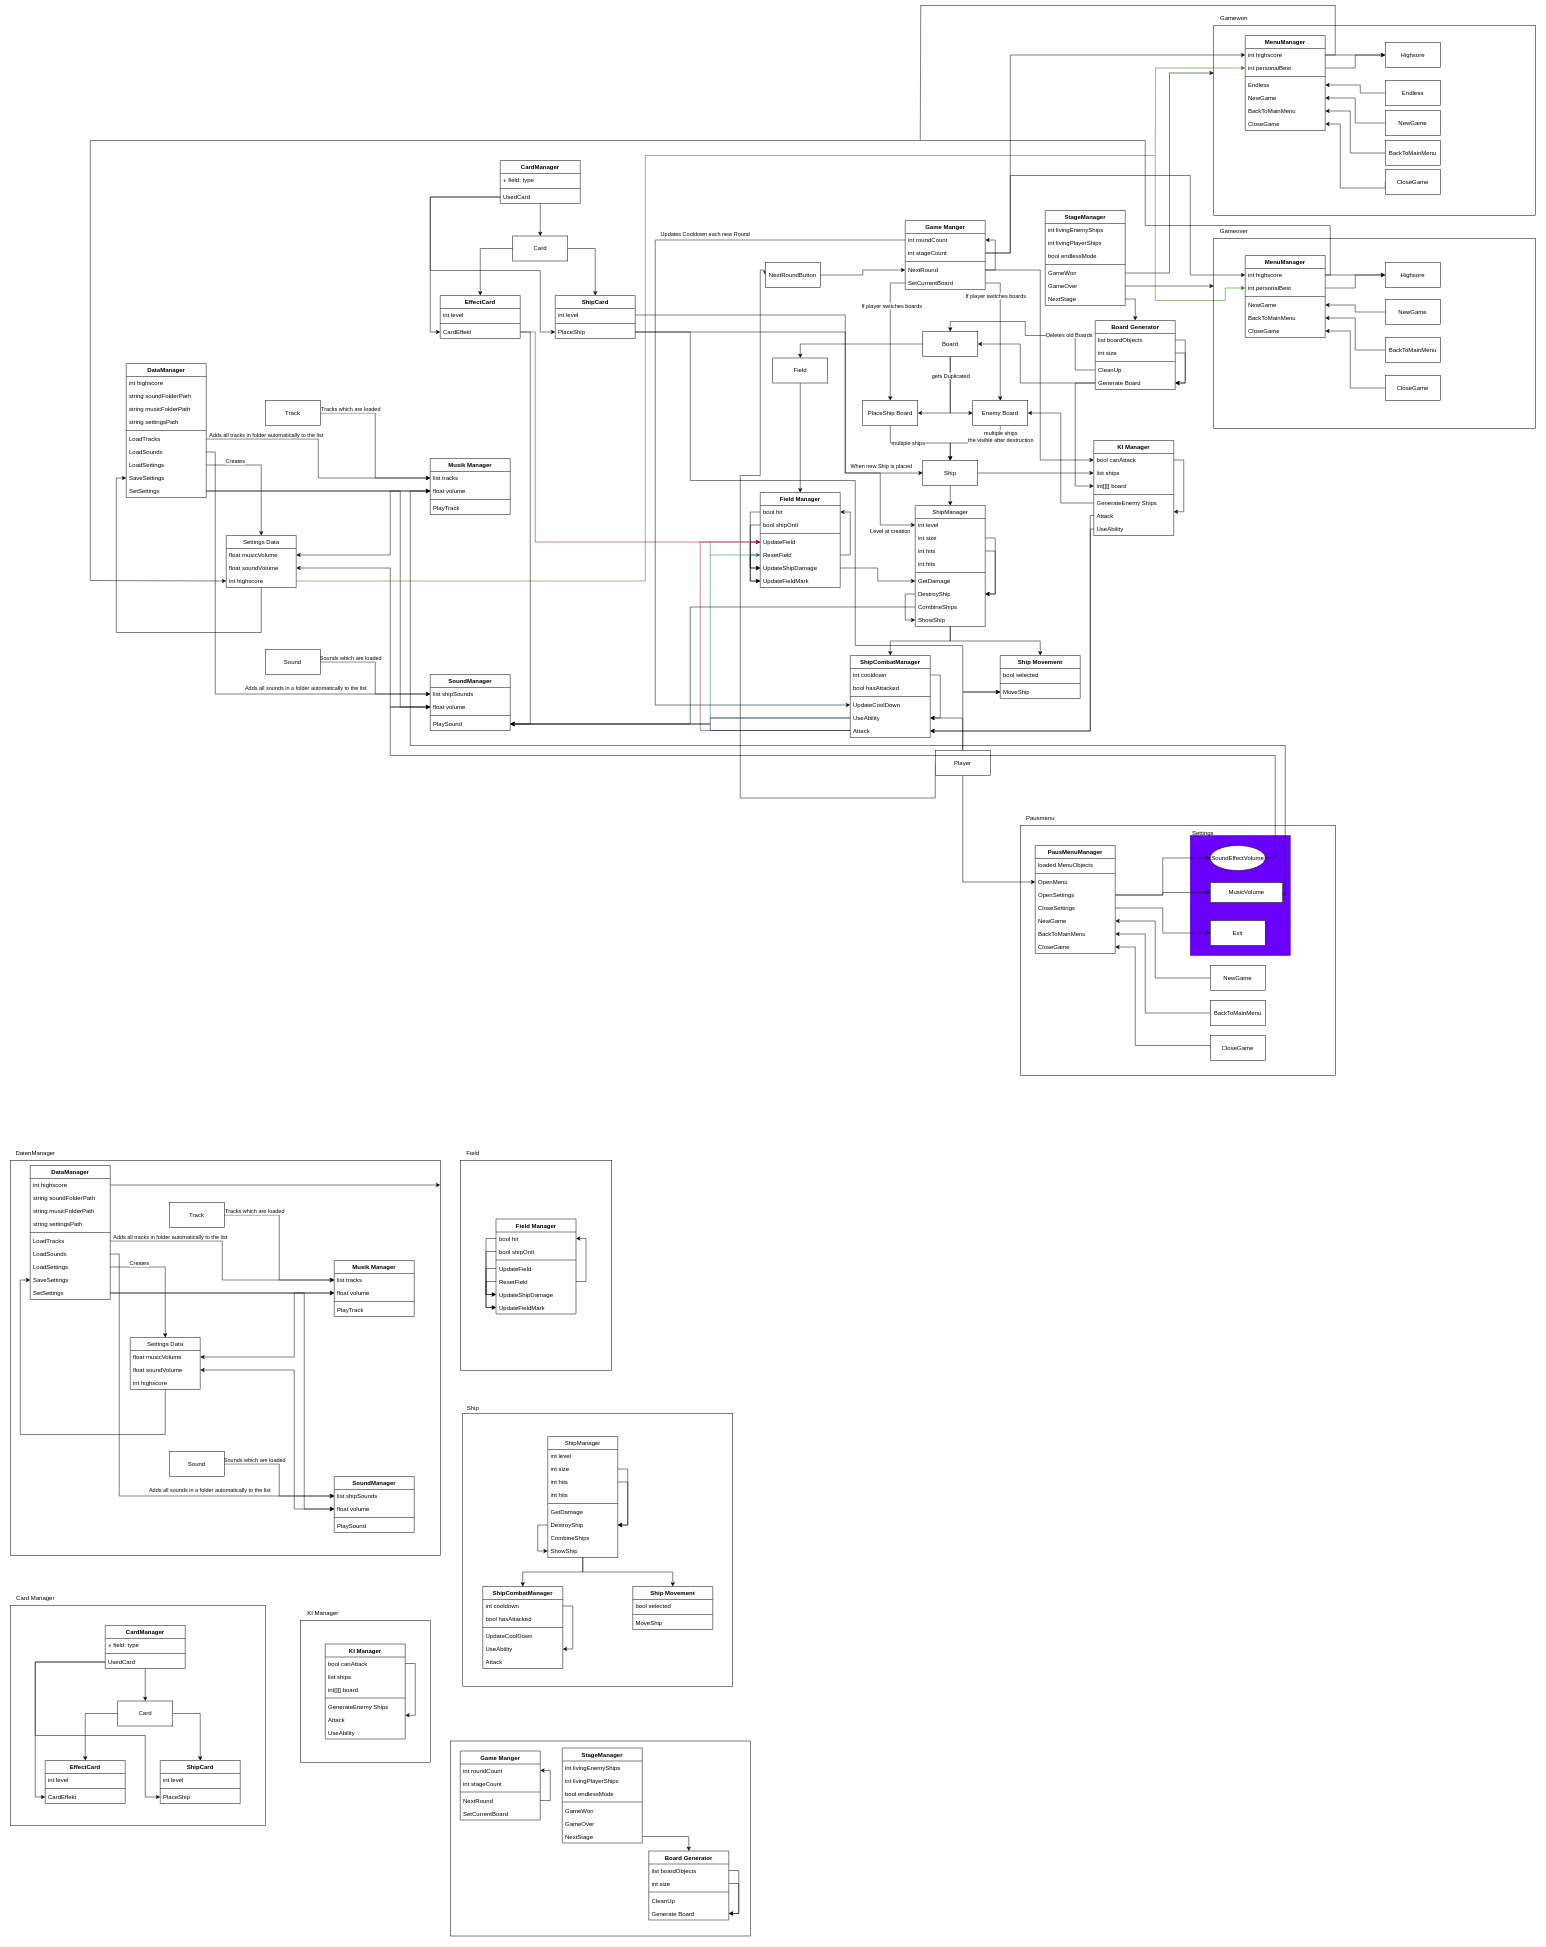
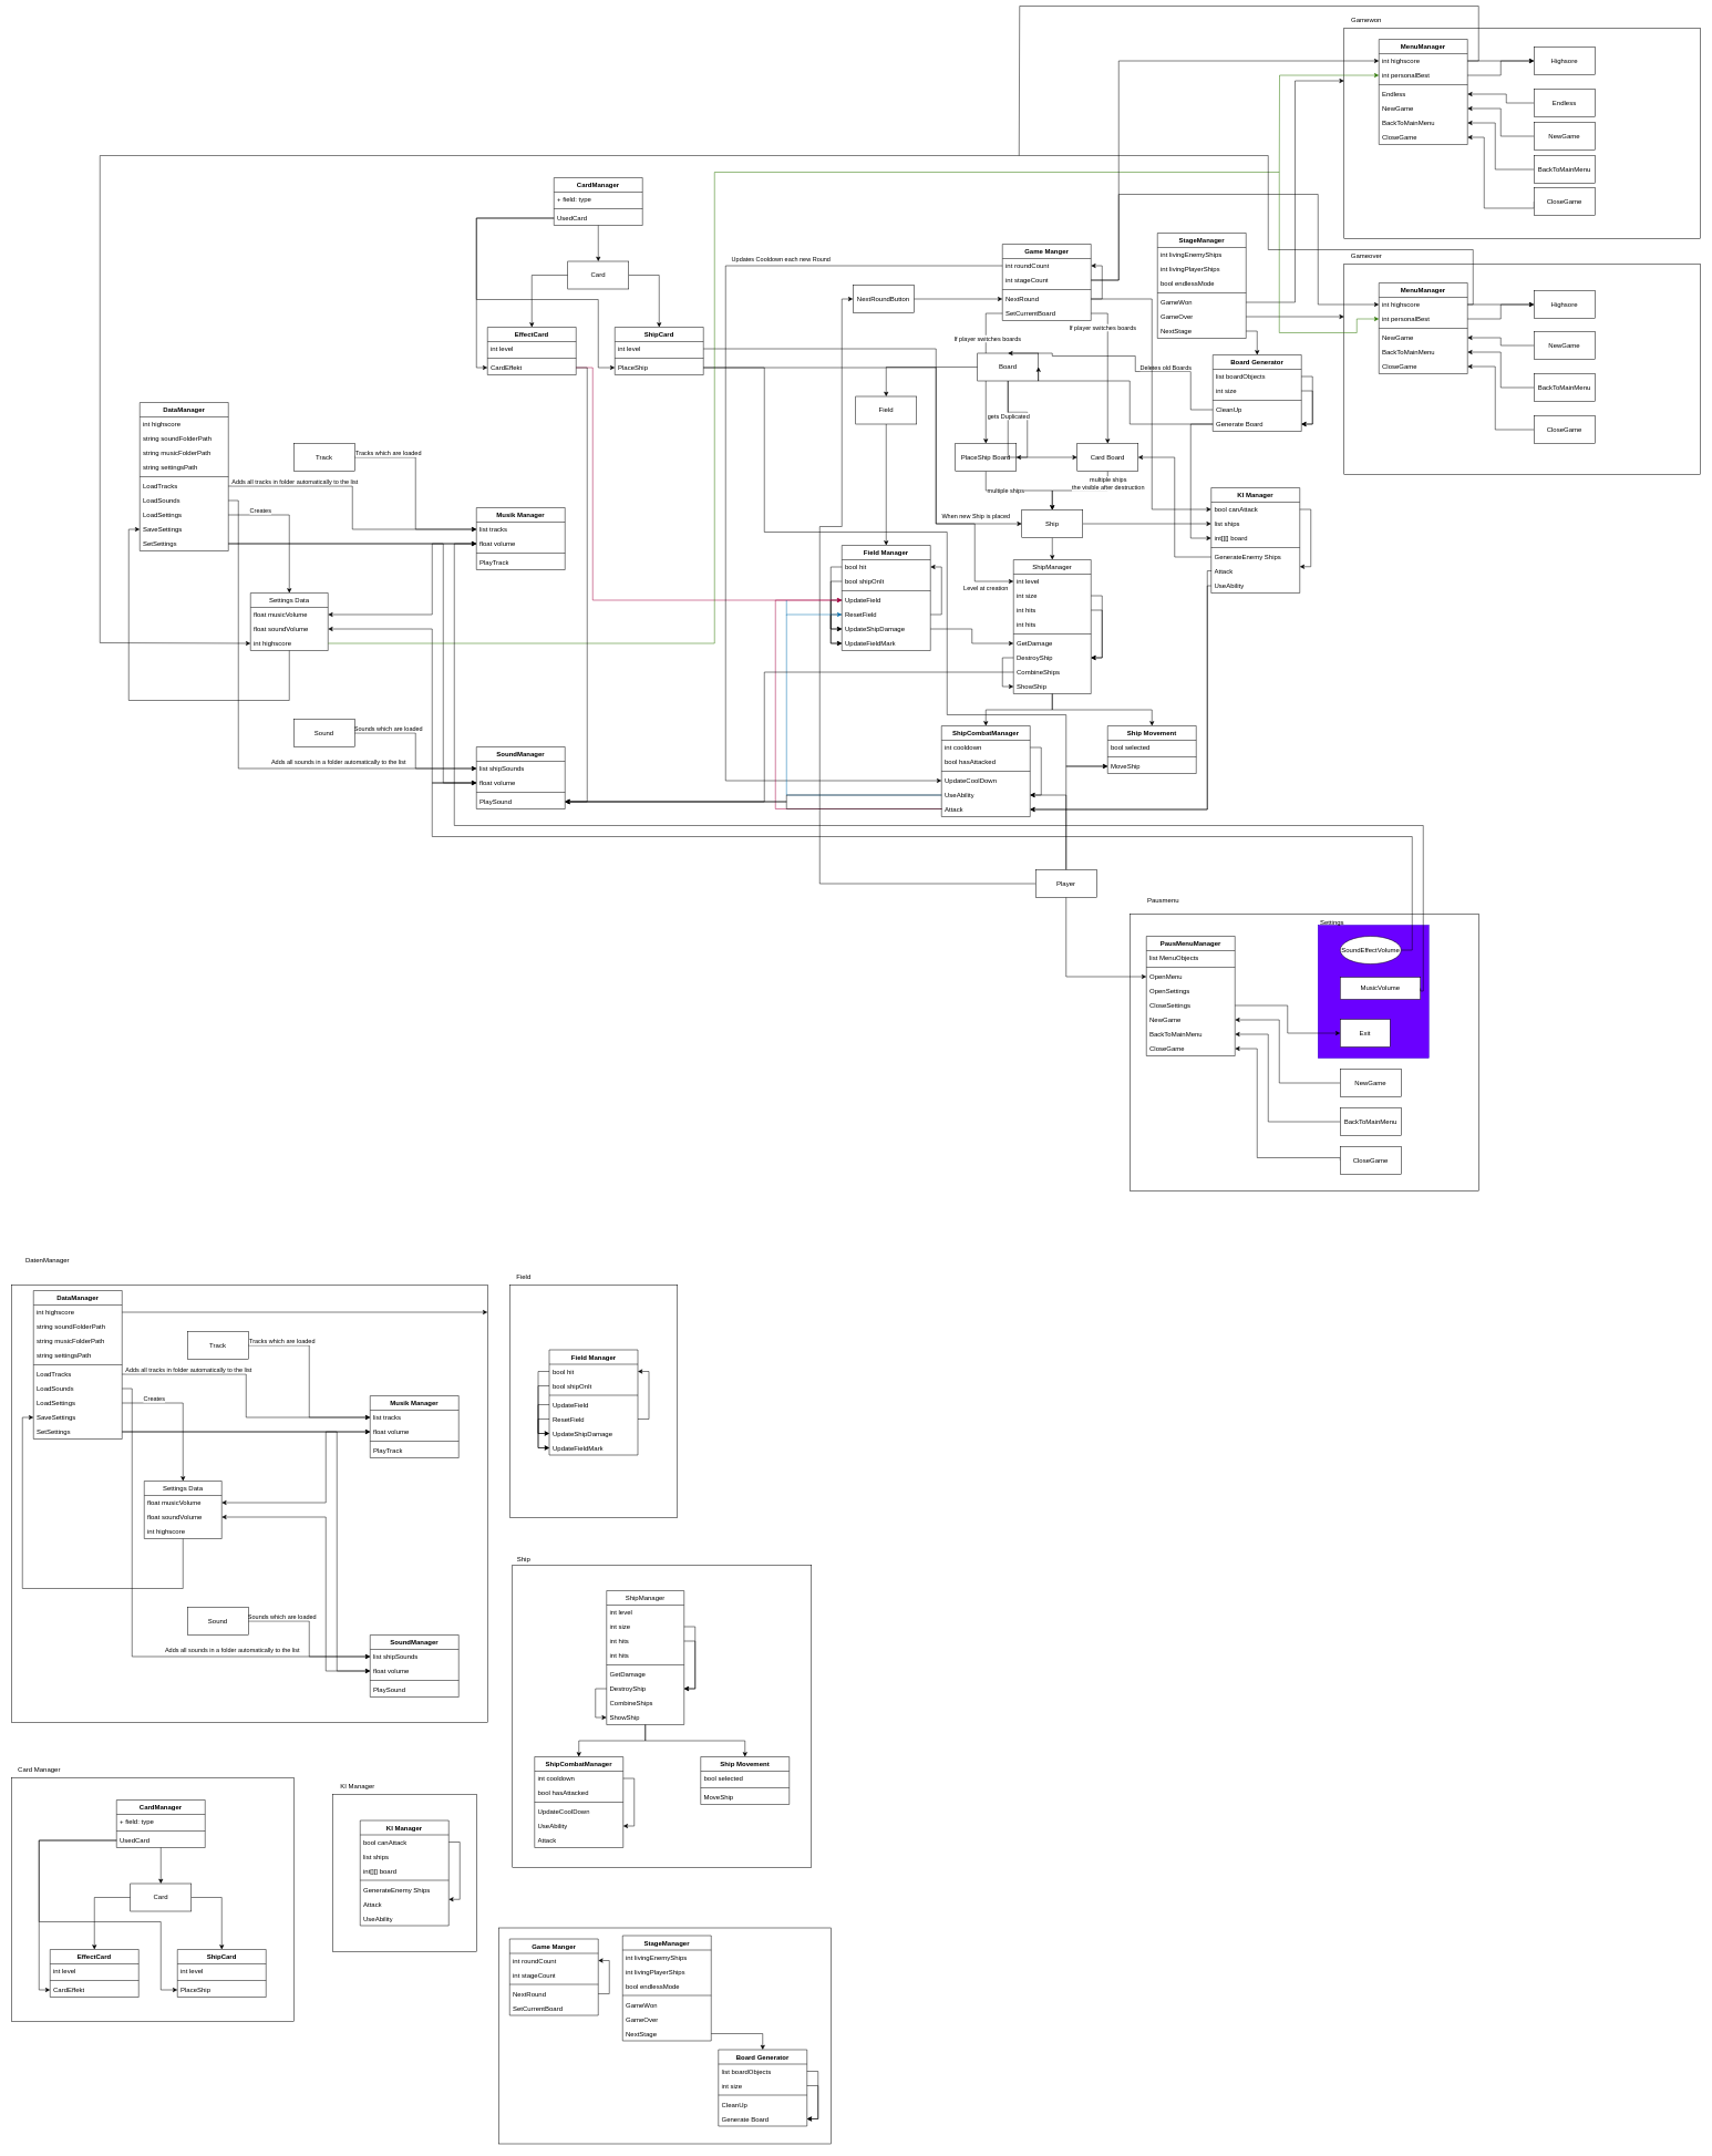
- <mxCell id="261" value="NextRoundButton" style="html=1;whiteSpace=wrap;" parent="1" vertex="1"><mxGeometry x="1530" y="524" width="110" height="50" as="geometry" /></mxCell>
+ <mxCell id="261" value="NextRoundButton" style="html=1;whiteSpace=wrap;" parent="1" vertex="1"><mxGeometry x="1540" y="514" width="110" height="50" as="geometry" /></mxCell>
- <mxCell id="72" value="Board" style="html=1;whiteSpace=wrap;" parent="1" vertex="1"><mxGeometry x="1845" y="662" width="110" height="50" as="geometry" /></mxCell>
+ <mxCell id="72" value="Board" style="html=1;whiteSpace=wrap;" parent="1" vertex="1"><mxGeometry x="1765" y="637" width="110" height="50" as="geometry" /></mxCell>
- <mxCell id="15" value="Enemy Board" style="html=1;whiteSpace=wrap;" parent="1" vertex="1"><mxGeometry x="1945" y="800" width="110" height="50" as="geometry" /></mxCell>
+ <mxCell id="15" value="Card Board" style="html=1;whiteSpace=wrap;" parent="1" vertex="1"><mxGeometry x="1945" y="800" width="110" height="50" as="geometry" /></mxCell>
- <mxCell id="48" value="Player" style="html=1;whiteSpace=wrap;" parent="1" vertex="1"><mxGeometry x="1870" y="1500" width="110" height="50" as="geometry" /></mxCell>
+ <mxCell id="48" value="Player" style="html=1;whiteSpace=wrap;" parent="1" vertex="1"><mxGeometry x="1870" y="1570" width="110" height="50" as="geometry" /></mxCell>
- <mxCell id="233" value="Pausmenu" style="text;html=1;align=center;verticalAlign=middle;resizable=0;points=[];autosize=1;strokeColor=none;fillColor=none;" parent="1" vertex="1"><mxGeometry x="2040" y="1620" width="80" height="30" as="geometry" /></mxCell>
+ <mxCell id="233" value="Pausmenu" style="text;html=1;align=center;verticalAlign=middle;resizable=0;points=[];autosize=1;strokeColor=none;fillColor=none;" parent="1" vertex="1"><mxGeometry x="2060" y="1610" width="80" height="30" as="geometry" /></mxCell>
- <mxCell id="235" value="loaded MenuObjects" style="text;strokeColor=none;fillColor=none;align=left;verticalAlign=top;spacingLeft=4;spacingRight=4;overflow=hidden;rotatable=0;points=[[0,0.5],[1,0.5]];portConstraint=eastwest;whiteSpace=wrap;html=1;" parent="234" vertex="1"><mxGeometry y="26" width="160" height="26" as="geometry" /></mxCell>
+ <mxCell id="235" value="list MenuObjects" style="text;strokeColor=none;fillColor=none;align=left;verticalAlign=top;spacingLeft=4;spacingRight=4;overflow=hidden;rotatable=0;points=[[0,0.5],[1,0.5]];portConstraint=eastwest;whiteSpace=wrap;html=1;" parent="234" vertex="1"><mxGeometry y="26" width="160" height="26" as="geometry" /></mxCell>
- <mxCell id="254" style="edgeStyle=orthogonalEdgeStyle;rounded=0;orthogonalLoop=1;jettySize=auto;html=1;exitX=1;exitY=0.5;exitDx=0;exitDy=0;entryX=0;entryY=0.5;entryDx=0;entryDy=0;" parent="1" source="238" target="246" edge="1"><mxGeometry relative="1" as="geometry" /></mxCell>
- <mxCell id="253" style="edgeStyle=orthogonalEdgeStyle;rounded=0;orthogonalLoop=1;jettySize=auto;html=1;exitX=1;exitY=0.5;exitDx=0;exitDy=0;entryX=0;entryY=0.5;entryDx=0;entryDy=0;" parent="1" source="238" target="245" edge="1"><mxGeometry relative="1" as="geometry" /></mxCell>
- <mxCell id="248" value="Exit" style="html=1;whiteSpace=wrap;" parent="1" vertex="1"><mxGeometry x="2420" y="1840" width="110" height="50" as="geometry" /></mxCell>
+ <mxCell id="248" value="Exit" style="html=1;whiteSpace=wrap;" parent="1" vertex="1"><mxGeometry x="2420" y="1840" width="90" height="50" as="geometry" /></mxCell>
- <mxCell id="308" value="DatenManager" style="text;html=1;align=center;verticalAlign=middle;resizable=0;points=[];autosize=1;strokeColor=none;fillColor=none;" vertex="1" parent="1"><mxGeometry x="20" y="2290" width="100" height="30" as="geometry" /></mxCell>
+ <mxCell id="308" value="DatenManager" style="text;html=1;align=center;verticalAlign=middle;resizable=0;points=[];autosize=1;strokeColor=none;fillColor=none;" vertex="1" parent="1"><mxGeometry x="35" y="2260" width="100" height="30" as="geometry" /></mxCell>
